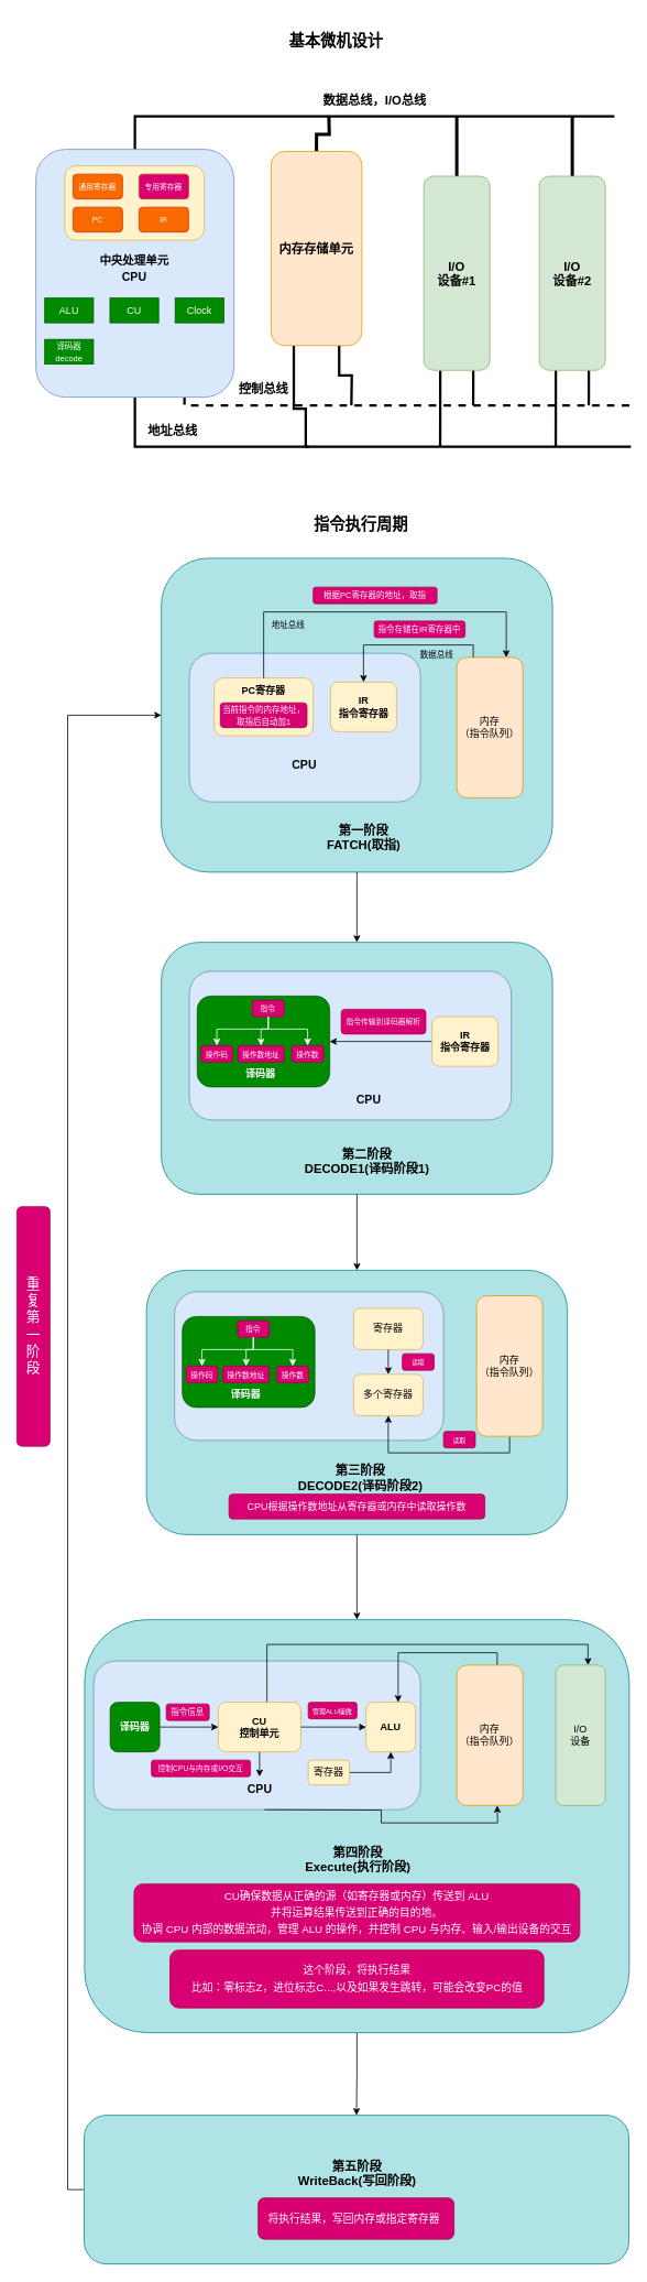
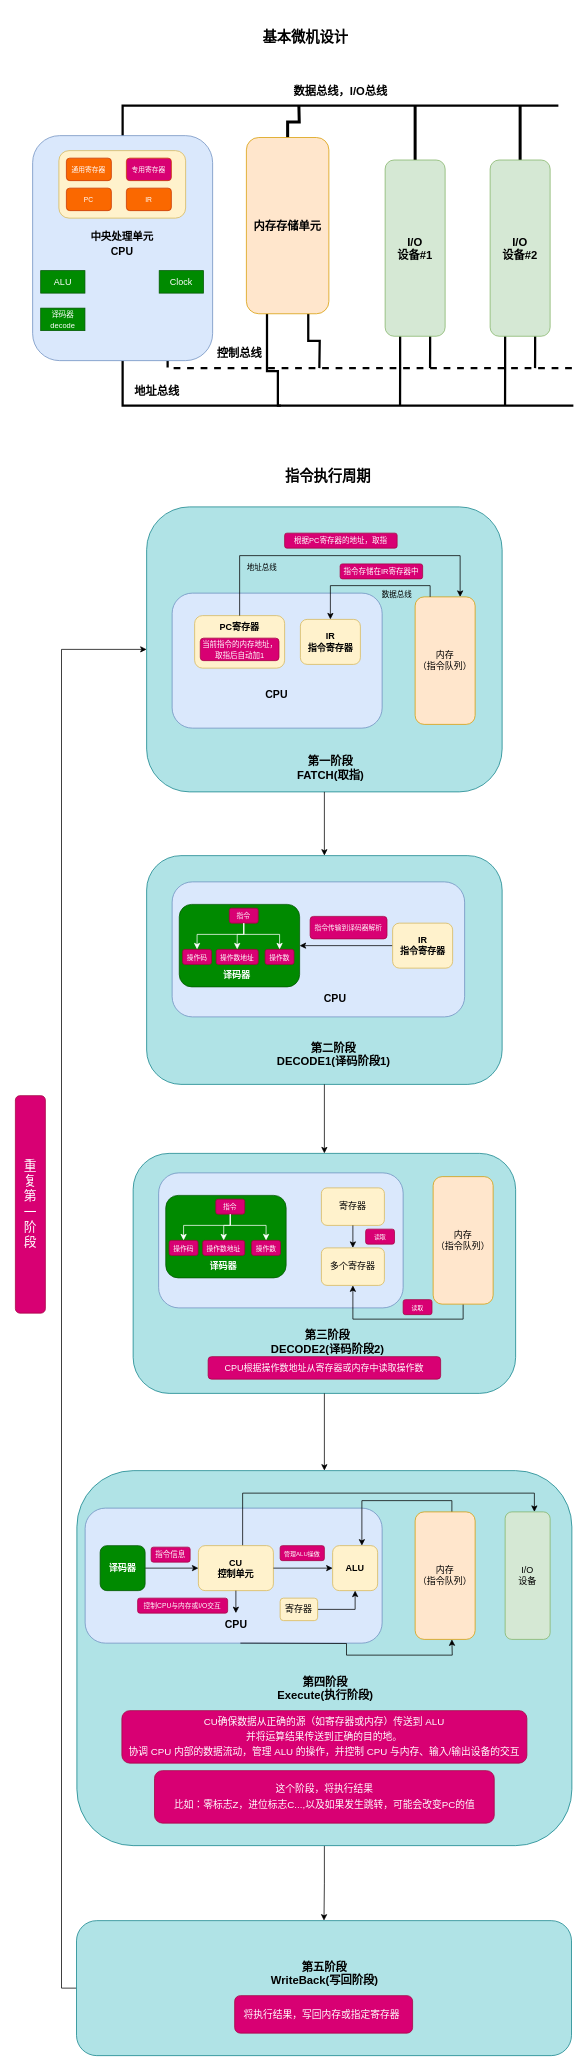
- <mxCell id="15" value="CU" style="rounded=0;whiteSpace=wrap;html=1;fillColor=#008a00;fontColor=#ffffff;strokeColor=#005700;" vertex="1" parent="4"><mxGeometry x="89.75" y="160" width="59" height="30" as="geometry" /></mxCell>
- <mxCell id="52" value="&lt;b style=&quot;font-size: 15px;&quot;&gt;第一阶段&lt;br&gt;FATCH(取指)&lt;/b&gt;" style="text;html=1;strokeColor=none;fillColor=none;align=center;verticalAlign=middle;whiteSpace=wrap;rounded=0;" vertex="1" parent="36"><mxGeometry x="127.5" y="273" width="167" height="60" as="geometry" /></mxCell>
+ <mxCell id="52" value="&lt;b style=&quot;font-size: 15px;&quot;&gt;第一阶段&lt;br&gt;FATCH(取指)&lt;/b&gt;" style="text;html=1;strokeColor=none;fillColor=none;align=center;verticalAlign=middle;whiteSpace=wrap;rounded=0;" vertex="1" parent="36"><mxGeometry x="127.5" y="283" width="167" height="60" as="geometry" /></mxCell>
